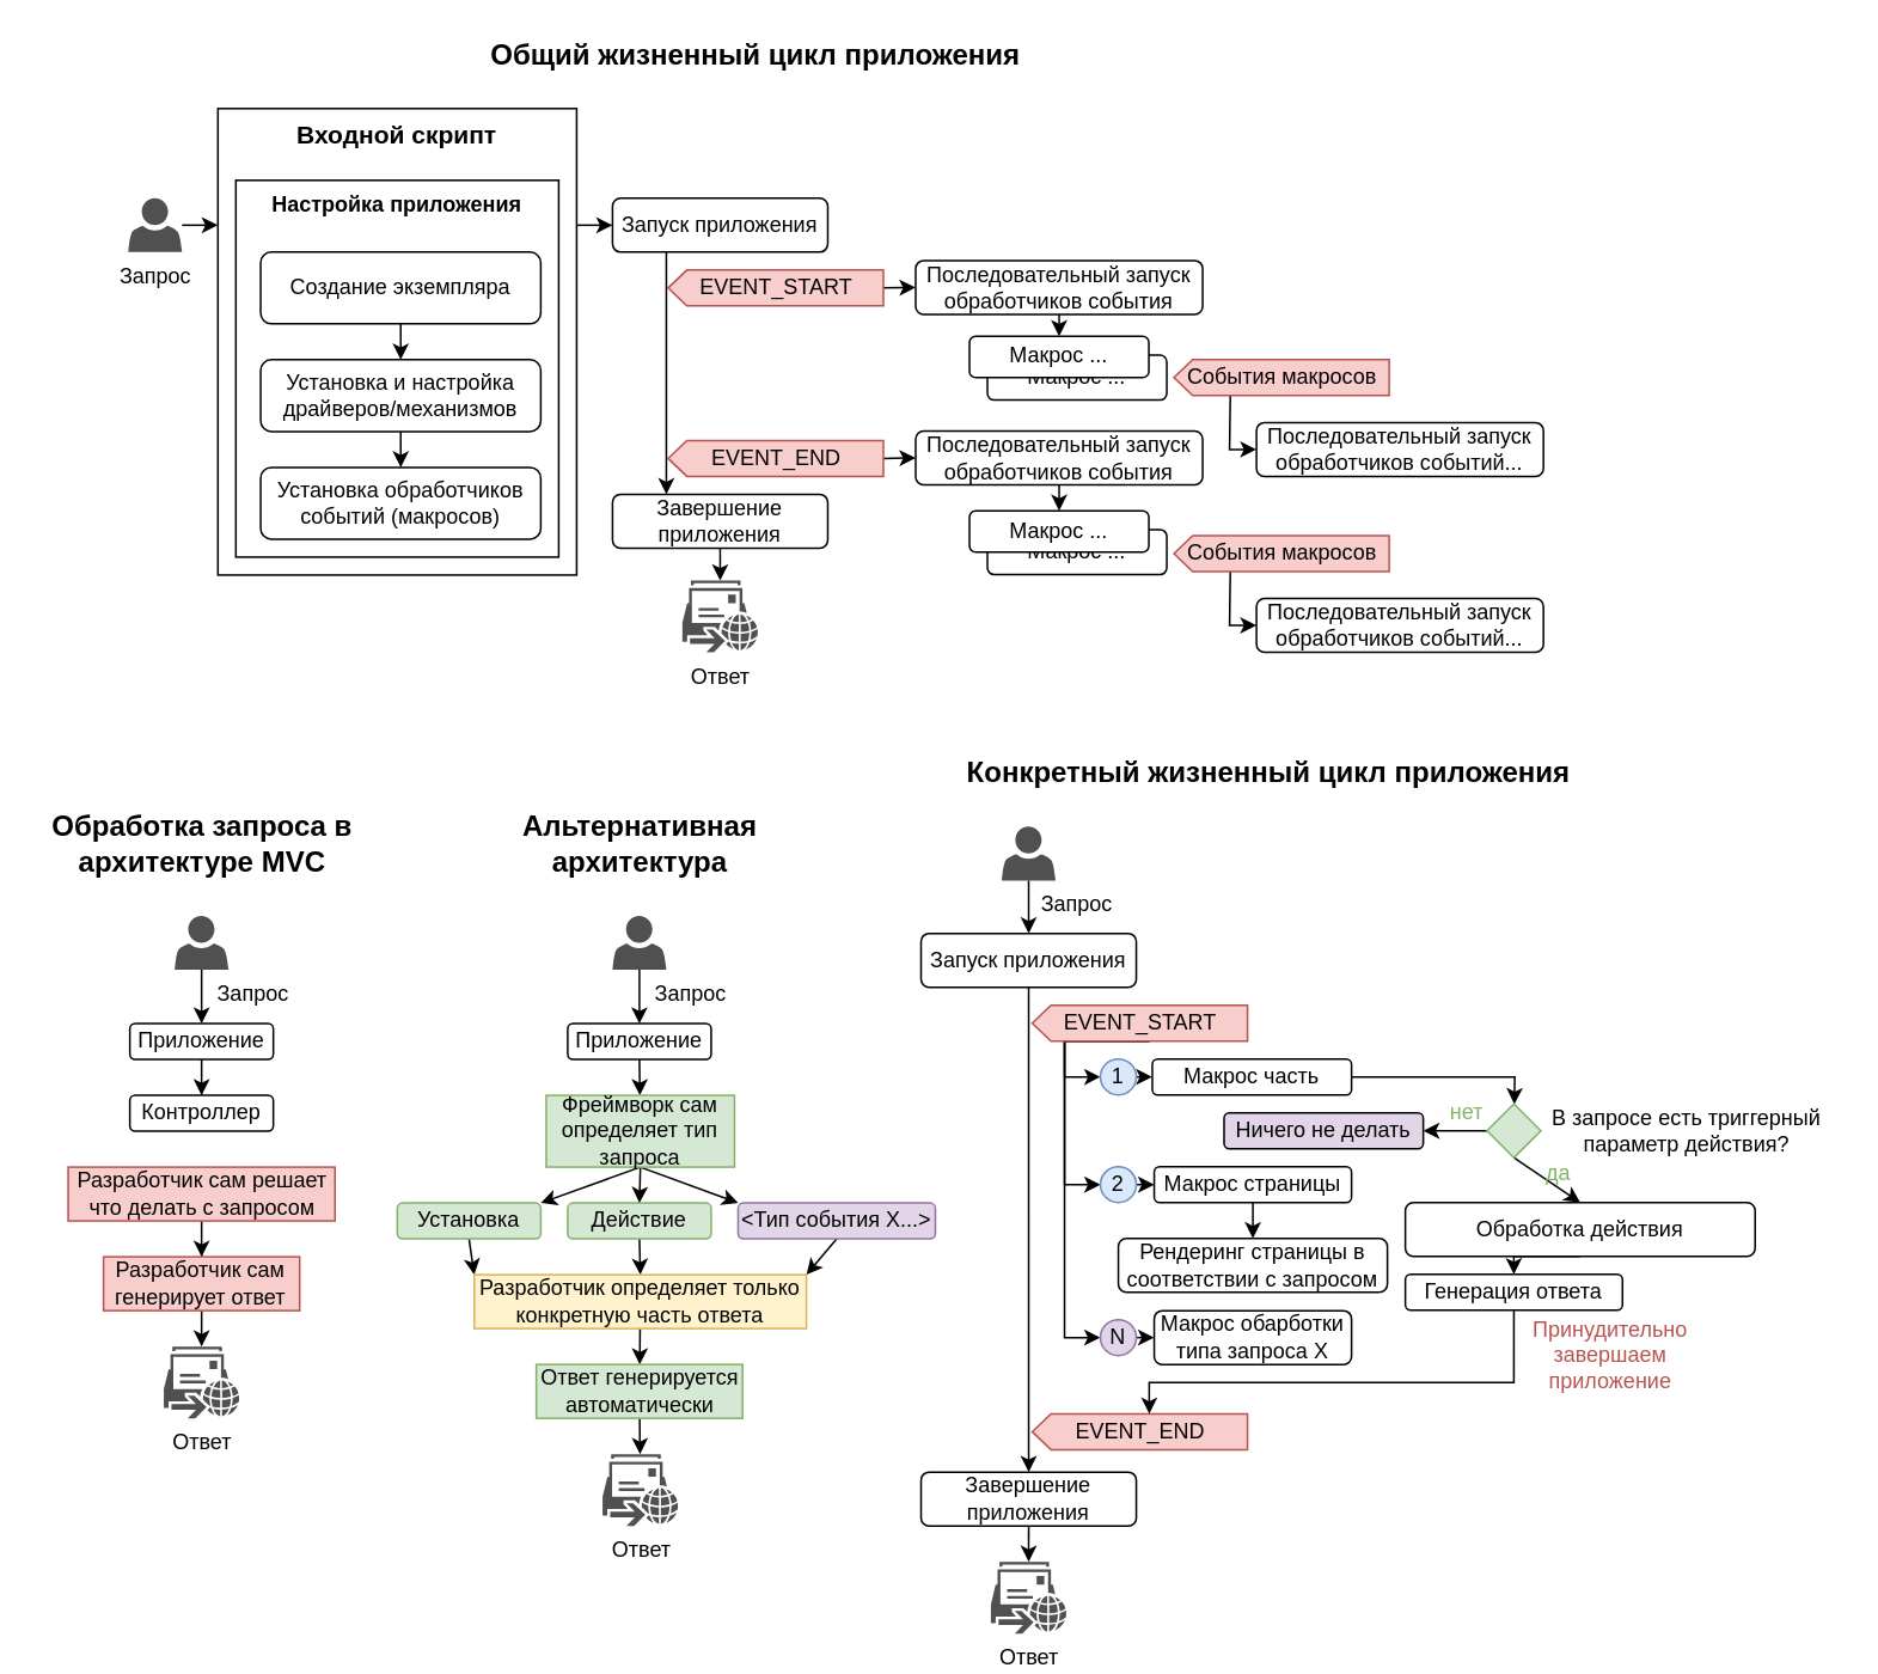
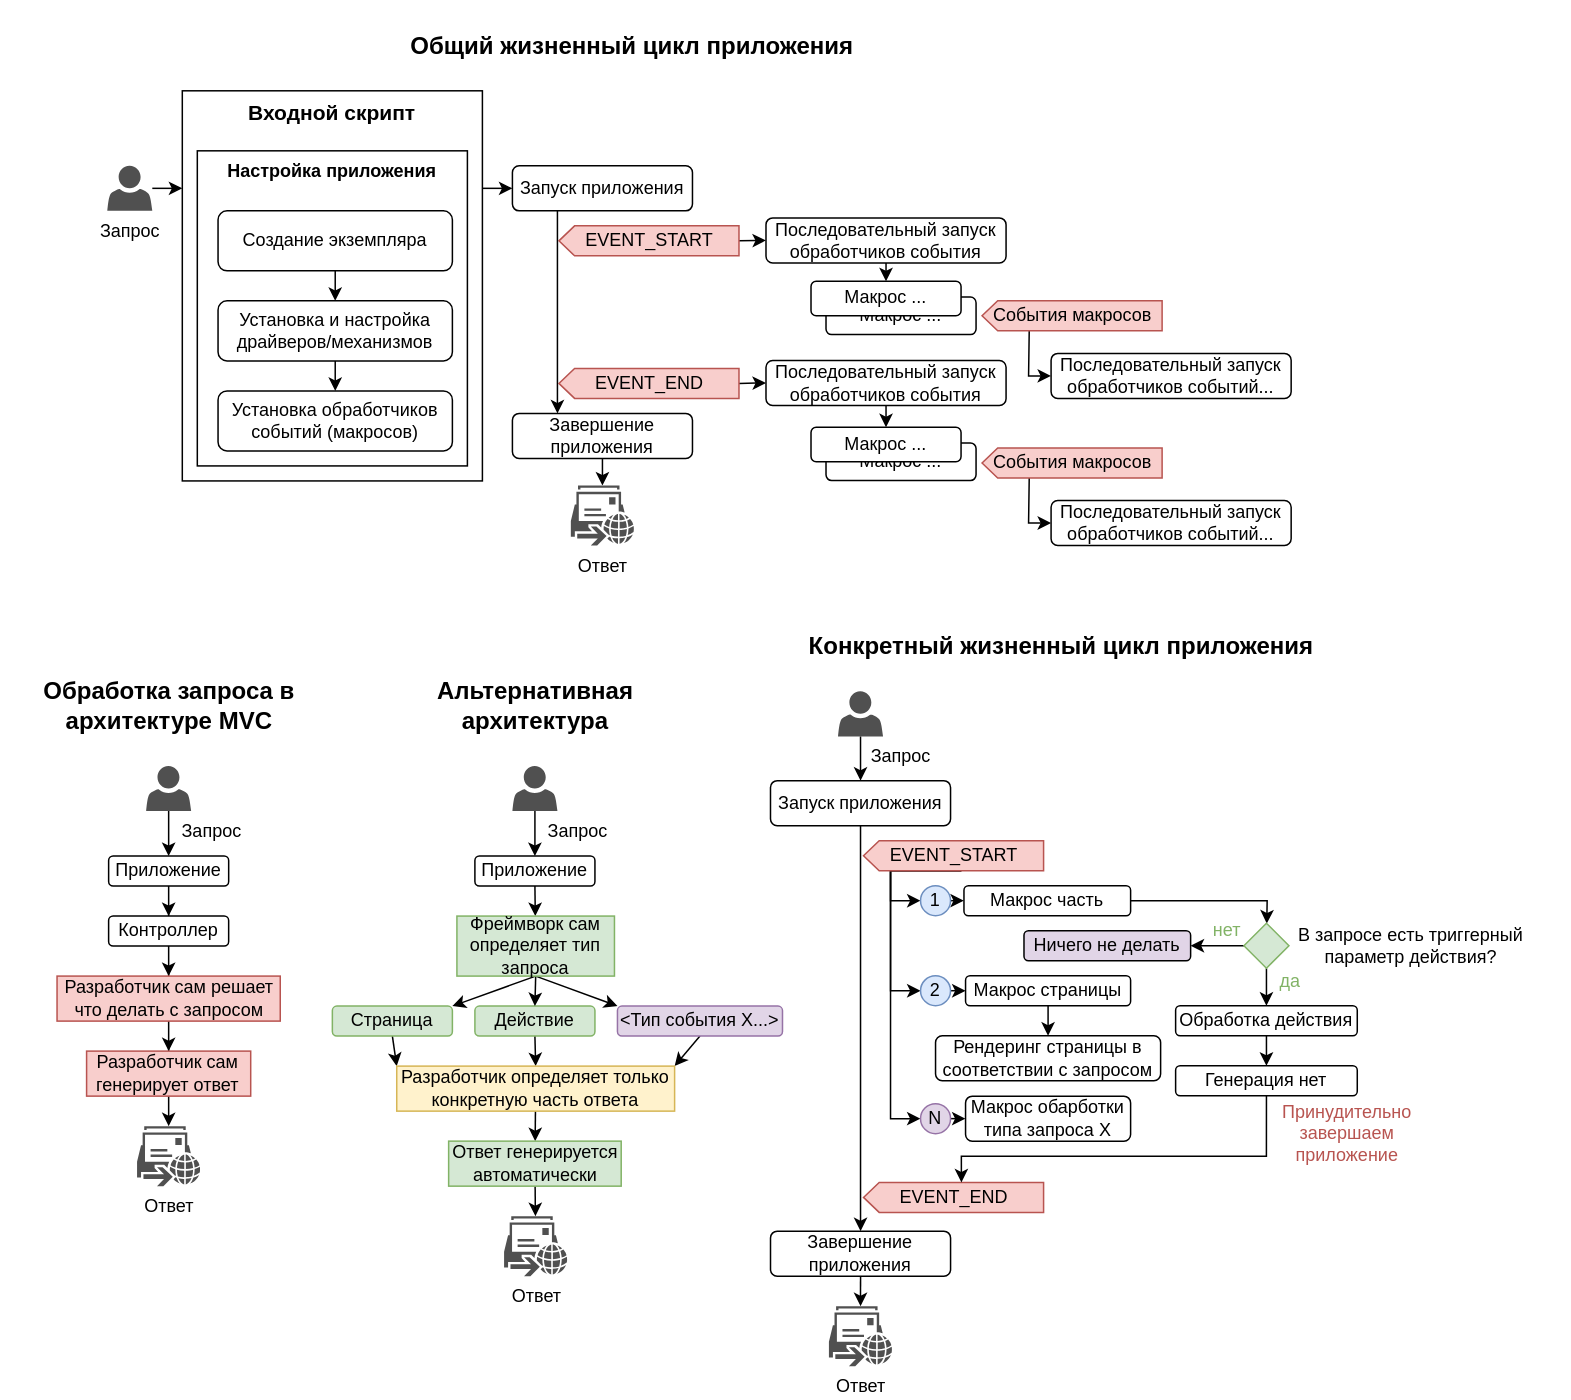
+ <mxCell id="71" style="edgeStyle=orthogonalEdgeStyle;rounded=0;orthogonalLoop=1;jettySize=auto;html=1;fontSize=12;fontColor=#000000;" edge="1" parent="1" source="72" target="74"><mxGeometry relative="1" as="geometry" /></mxCell>
- <mxCell id="85" value="Установка" style="rounded=1;whiteSpace=wrap;html=1;fillColor=#d5e8d4;fontSize=12;strokeColor=#82b366;" vertex="1" parent="1"><mxGeometry x="221" y="670" width="80" height="20" as="geometry" /></mxCell>
+ <mxCell id="85" value="Страница" style="rounded=1;whiteSpace=wrap;html=1;fillColor=#d5e8d4;fontSize=12;strokeColor=#82b366;" vertex="1" parent="1"><mxGeometry x="221" y="670" width="80" height="20" as="geometry" /></mxCell>
- <mxCell id="60" value="Обработка действия" style="rounded=1;whiteSpace=wrap;html=1;" vertex="1" parent="1"><mxGeometry x="783" y="669.75" width="195" height="30" as="geometry" /></mxCell>
+ <mxCell id="60" value="Обработка действия" style="rounded=1;whiteSpace=wrap;html=1;" vertex="1" parent="1"><mxGeometry x="783" y="669.75" width="121.06" height="20" as="geometry" /></mxCell>
- <mxCell id="63" value="Генерация ответа" style="rounded=1;whiteSpace=wrap;html=1;" vertex="1" parent="1"><mxGeometry x="783" y="709.75" width="121.06" height="20" as="geometry" /></mxCell>
+ <mxCell id="63" value="Генерация нет" style="rounded=1;whiteSpace=wrap;html=1;" vertex="1" parent="1"><mxGeometry x="783" y="709.75" width="121.06" height="20" as="geometry" /></mxCell>
